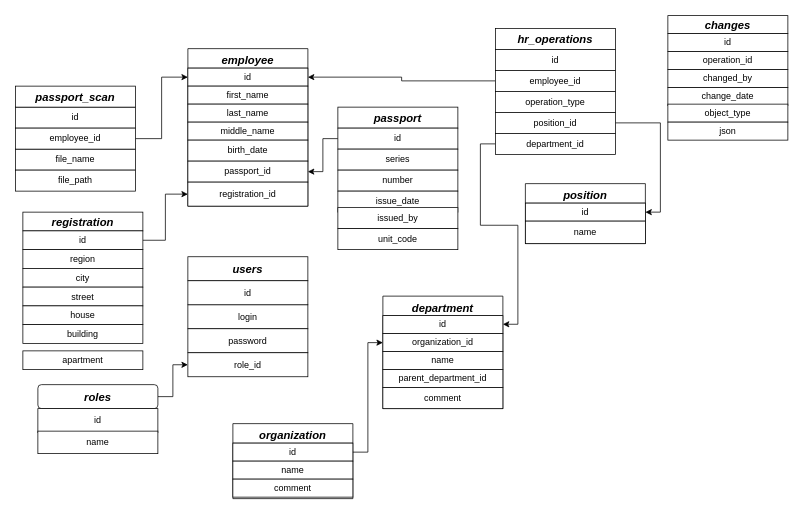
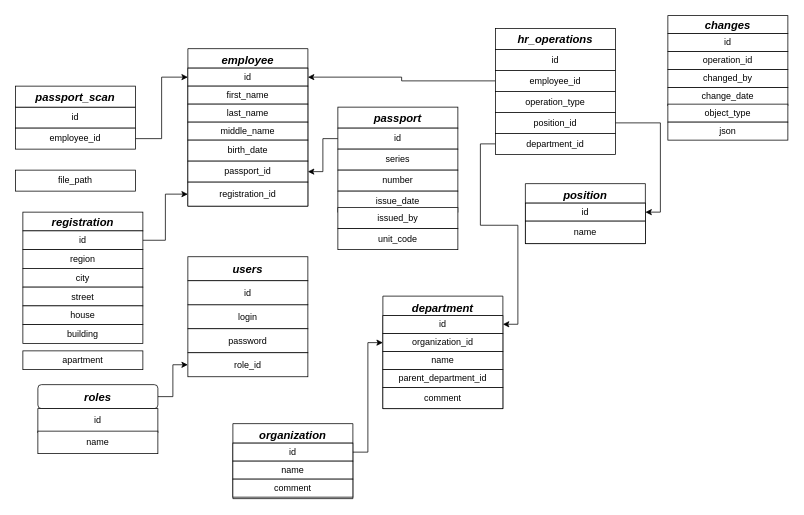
- <mxCell id="59" value="file_name" style="rounded=0;whiteSpace=wrap;html=1;" parent="1" vertex="1"><mxGeometry x="20" y="198" width="160" height="28" as="geometry" /></mxCell>
